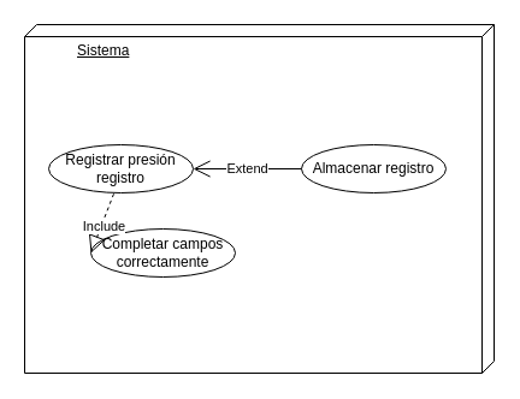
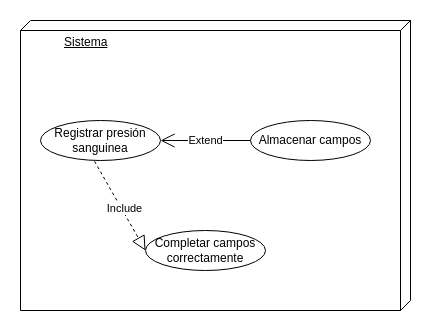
- <mxCell id="3" value="Registrar presión registro" style="ellipse;whiteSpace=wrap;html=1;" parent="1" vertex="1"><mxGeometry x="40" y="120" width="120" height="40" as="geometry" /></mxCell>
+ <mxCell id="3" value="Registrar presión sanguinea" style="ellipse;whiteSpace=wrap;html=1;" parent="1" vertex="1"><mxGeometry x="40" y="120" width="120" height="40" as="geometry" /></mxCell>
- <mxCell id="7" value="Almacenar registro" style="ellipse;whiteSpace=wrap;html=1;" parent="1" vertex="1"><mxGeometry x="250" y="120" width="120" height="40" as="geometry" /></mxCell>
+ <mxCell id="7" value="Almacenar campos" style="ellipse;whiteSpace=wrap;html=1;" parent="1" vertex="1"><mxGeometry x="250" y="120" width="120" height="40" as="geometry" /></mxCell>
- <mxCell id="4" value="Completar campos correctamente" style="ellipse;whiteSpace=wrap;html=1;" parent="1" vertex="1"><mxGeometry x="75" y="190" width="120" height="40" as="geometry" /></mxCell>
+ <mxCell id="4" value="Completar campos correctamente" style="ellipse;whiteSpace=wrap;html=1;" parent="1" vertex="1"><mxGeometry x="145" y="230" width="120" height="40" as="geometry" /></mxCell>
